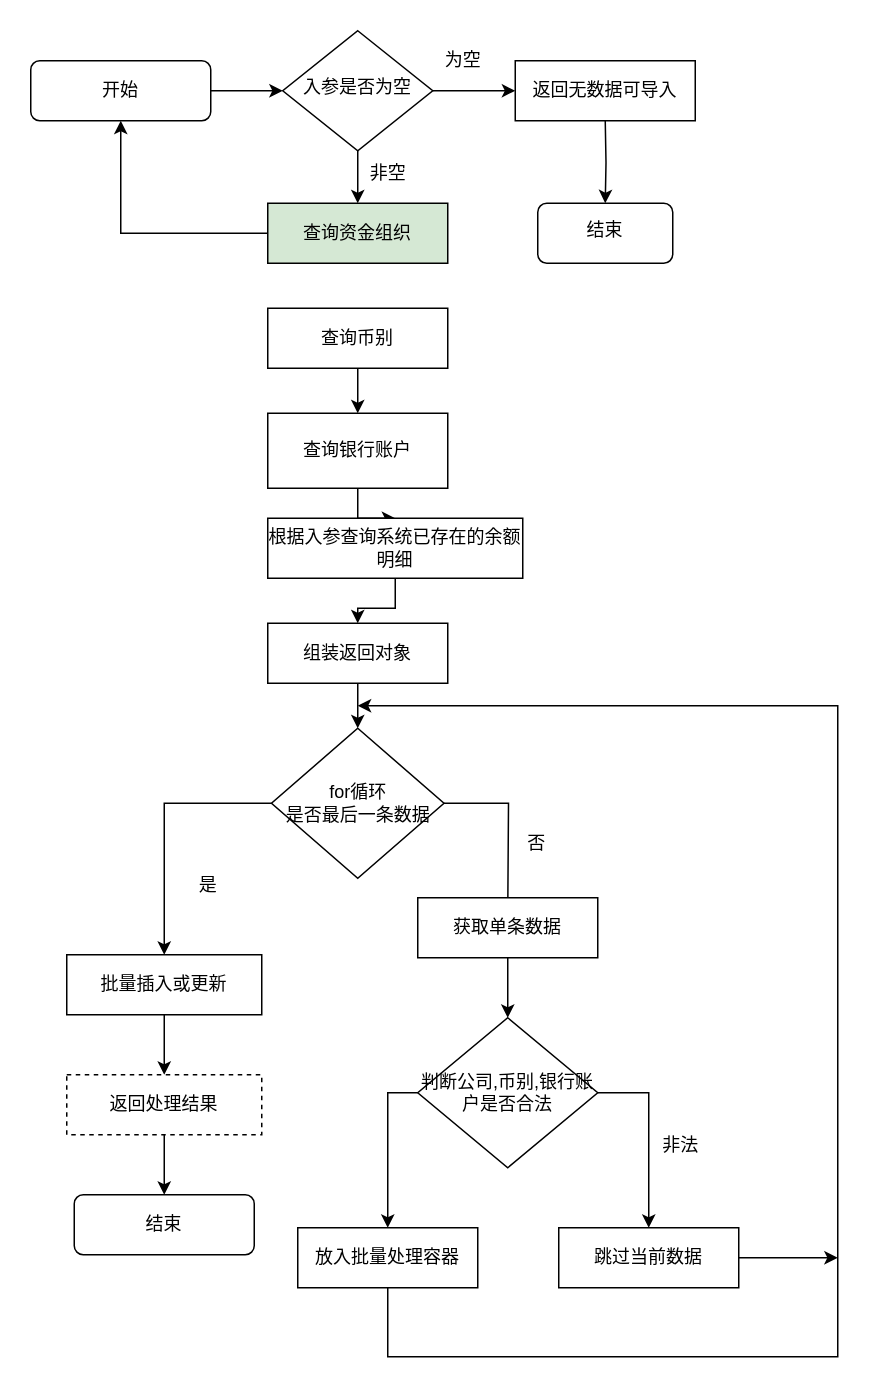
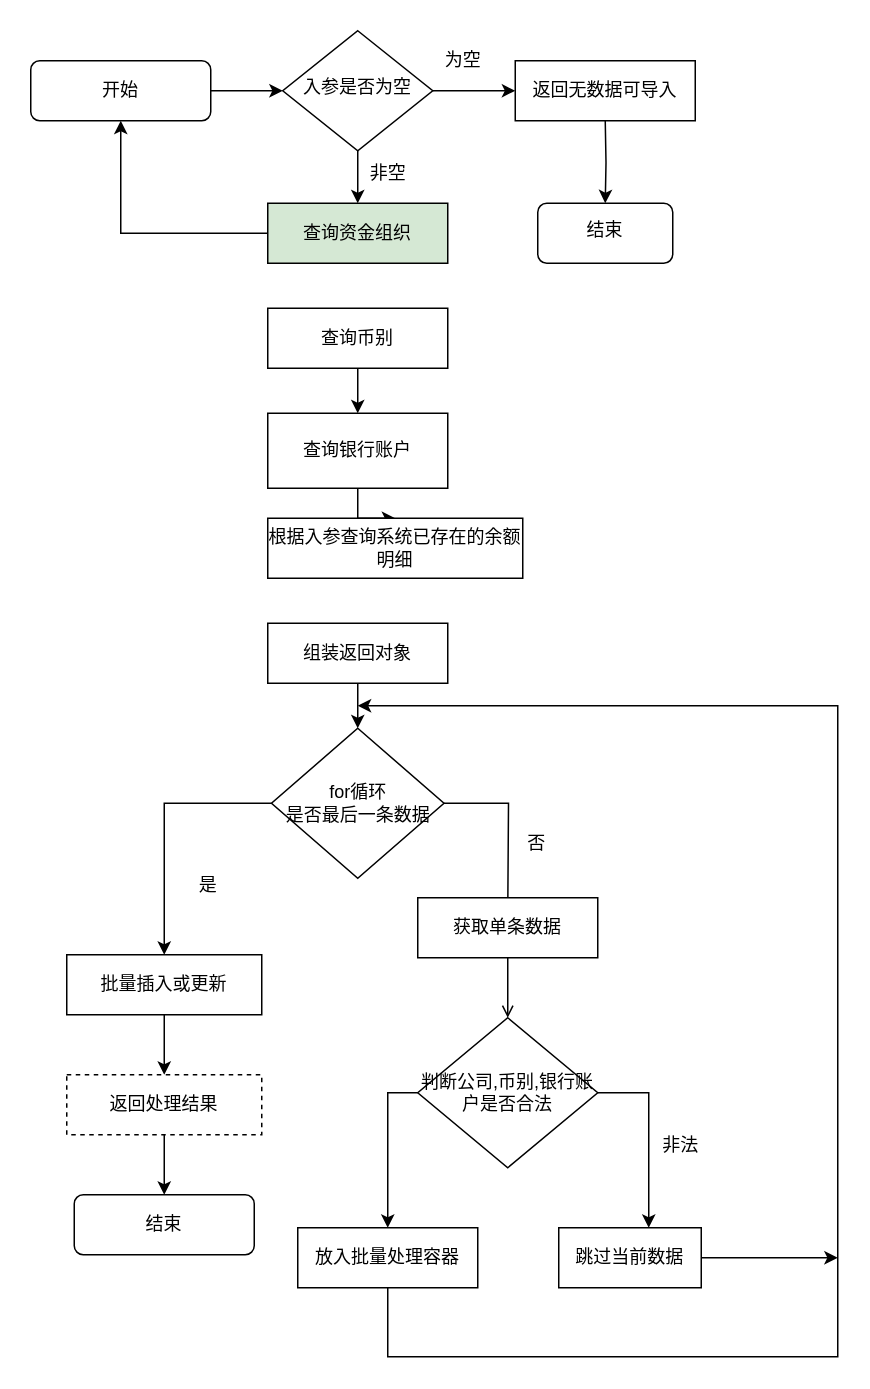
- <mxCell id="18" value="" style="edgeStyle=orthogonalEdgeStyle;rounded=0;orthogonalLoop=1;jettySize=auto;html=1;" edge="1" parent="1" source="19" target="21"><mxGeometry relative="1" as="geometry" /></mxCell>
- <mxCell id="25" value="" style="edgeStyle=orthogonalEdgeStyle;rounded=0;orthogonalLoop=1;jettySize=auto;html=1;" edge="1" parent="1" source="26" target="29"><mxGeometry relative="1" as="geometry" /></mxCell>
+ <mxCell id="25" value="" style="edgeStyle=orthogonalEdgeStyle;rounded=0;orthogonalLoop=1;jettySize=auto;html=1;endArrow=open;" edge="1" parent="1" source="26" target="29"><mxGeometry relative="1" as="geometry" /></mxCell>
- <mxCell id="31" value="跳过当前数据" style="rounded=0;whiteSpace=wrap;html=1;" vertex="1" parent="1"><mxGeometry x="372" y="818" width="120" height="40" as="geometry" /></mxCell>
+ <mxCell id="31" value="跳过当前数据" style="rounded=0;whiteSpace=wrap;html=1;" vertex="1" parent="1"><mxGeometry x="372" y="818" width="95" height="40" as="geometry" /></mxCell>
